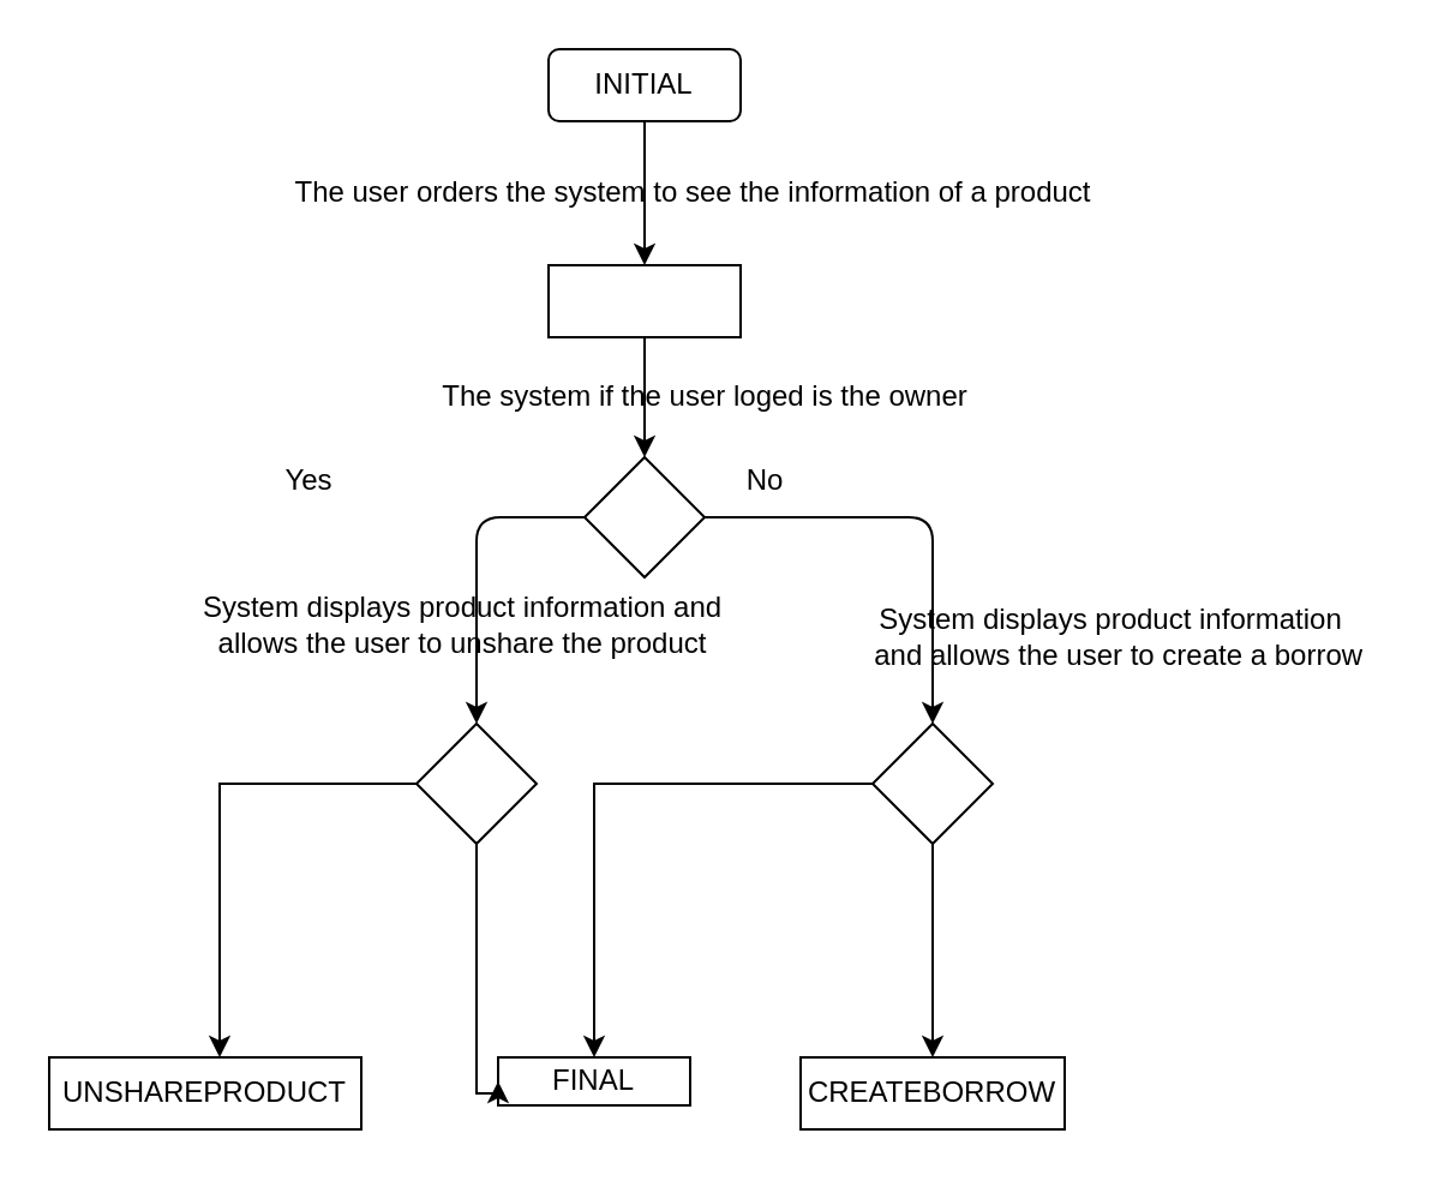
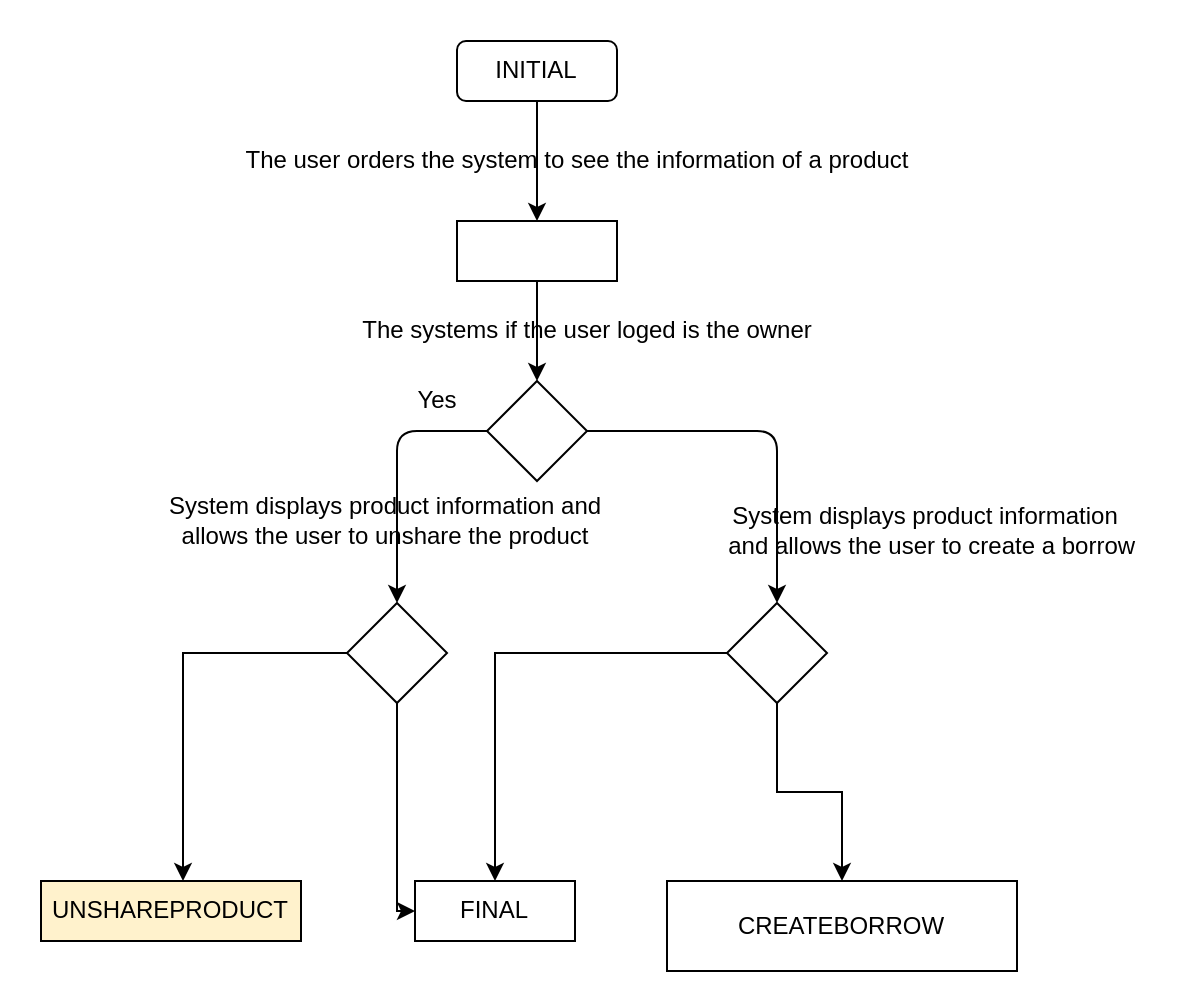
- <mxCell id="7" value="The system if the user loged is the owner" style="text;html=1;align=center;verticalAlign=middle;resizable=0;points=[];autosize=1;" parent="1" vertex="1"><mxGeometry x="173" y="155" width="240" height="20" as="geometry" /></mxCell>
+ <mxCell id="7" value="The systems if the user loged is the owner" style="text;html=1;align=center;verticalAlign=middle;resizable=0;points=[];autosize=1;" parent="1" vertex="1"><mxGeometry x="173" y="155" width="240" height="20" as="geometry" /></mxCell>
- <mxCell id="13" value="Yes" style="text;html=1;align=center;verticalAlign=middle;resizable=0;points=[];autosize=1;" parent="1" vertex="1"><mxGeometry x="108" y="190" width="40" height="20" as="geometry" /></mxCell>
+ <mxCell id="13" value="Yes" style="text;html=1;align=center;verticalAlign=middle;resizable=0;points=[];autosize=1;" parent="1" vertex="1"><mxGeometry x="198" y="190" width="40" height="20" as="geometry" /></mxCell>
- <mxCell id="14" value="No" style="text;html=1;align=center;verticalAlign=middle;resizable=0;points=[];autosize=1;" parent="1" vertex="1"><mxGeometry x="303" y="190" width="30" height="20" as="geometry" /></mxCell>
- <mxCell id="17" value="FINAL" style="rounded=0;whiteSpace=wrap;html=1;" parent="1" vertex="1"><mxGeometry x="207" y="440" width="80" height="20" as="geometry" /></mxCell>
+ <mxCell id="17" value="FINAL" style="rounded=0;whiteSpace=wrap;html=1;" parent="1" vertex="1"><mxGeometry x="207" y="440" width="80" height="30" as="geometry" /></mxCell>
- <mxCell id="18" value="UNSHAREPRODUCT" style="rounded=0;whiteSpace=wrap;html=1;" parent="1" vertex="1"><mxGeometry x="20" y="440" width="130" height="30" as="geometry" /></mxCell>
+ <mxCell id="18" value="UNSHAREPRODUCT" style="rounded=0;whiteSpace=wrap;html=1;fillColor=#fff2cc;" parent="1" vertex="1"><mxGeometry x="20" y="440" width="130" height="30" as="geometry" /></mxCell>
- <mxCell id="16" value="CREATEBORROW" style="rounded=0;whiteSpace=wrap;html=1;" parent="1" vertex="1"><mxGeometry x="333" y="440" width="110" height="30" as="geometry" /></mxCell>
+ <mxCell id="16" value="CREATEBORROW" style="rounded=0;whiteSpace=wrap;html=1;" parent="1" vertex="1"><mxGeometry x="333" y="440" width="175" height="45" as="geometry" /></mxCell>
